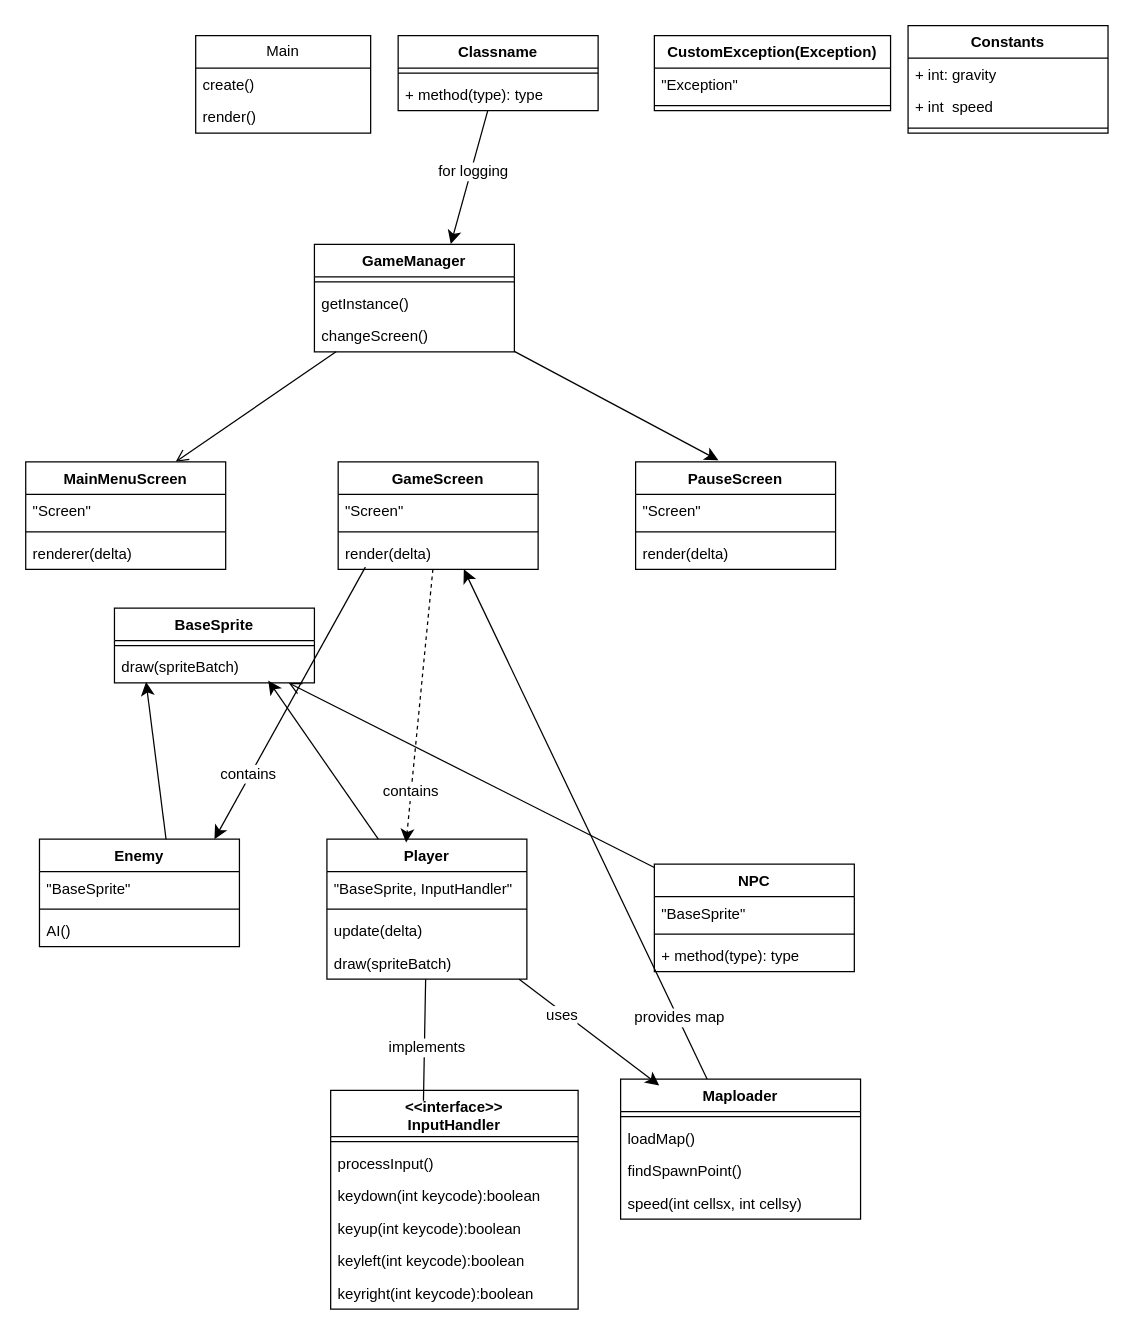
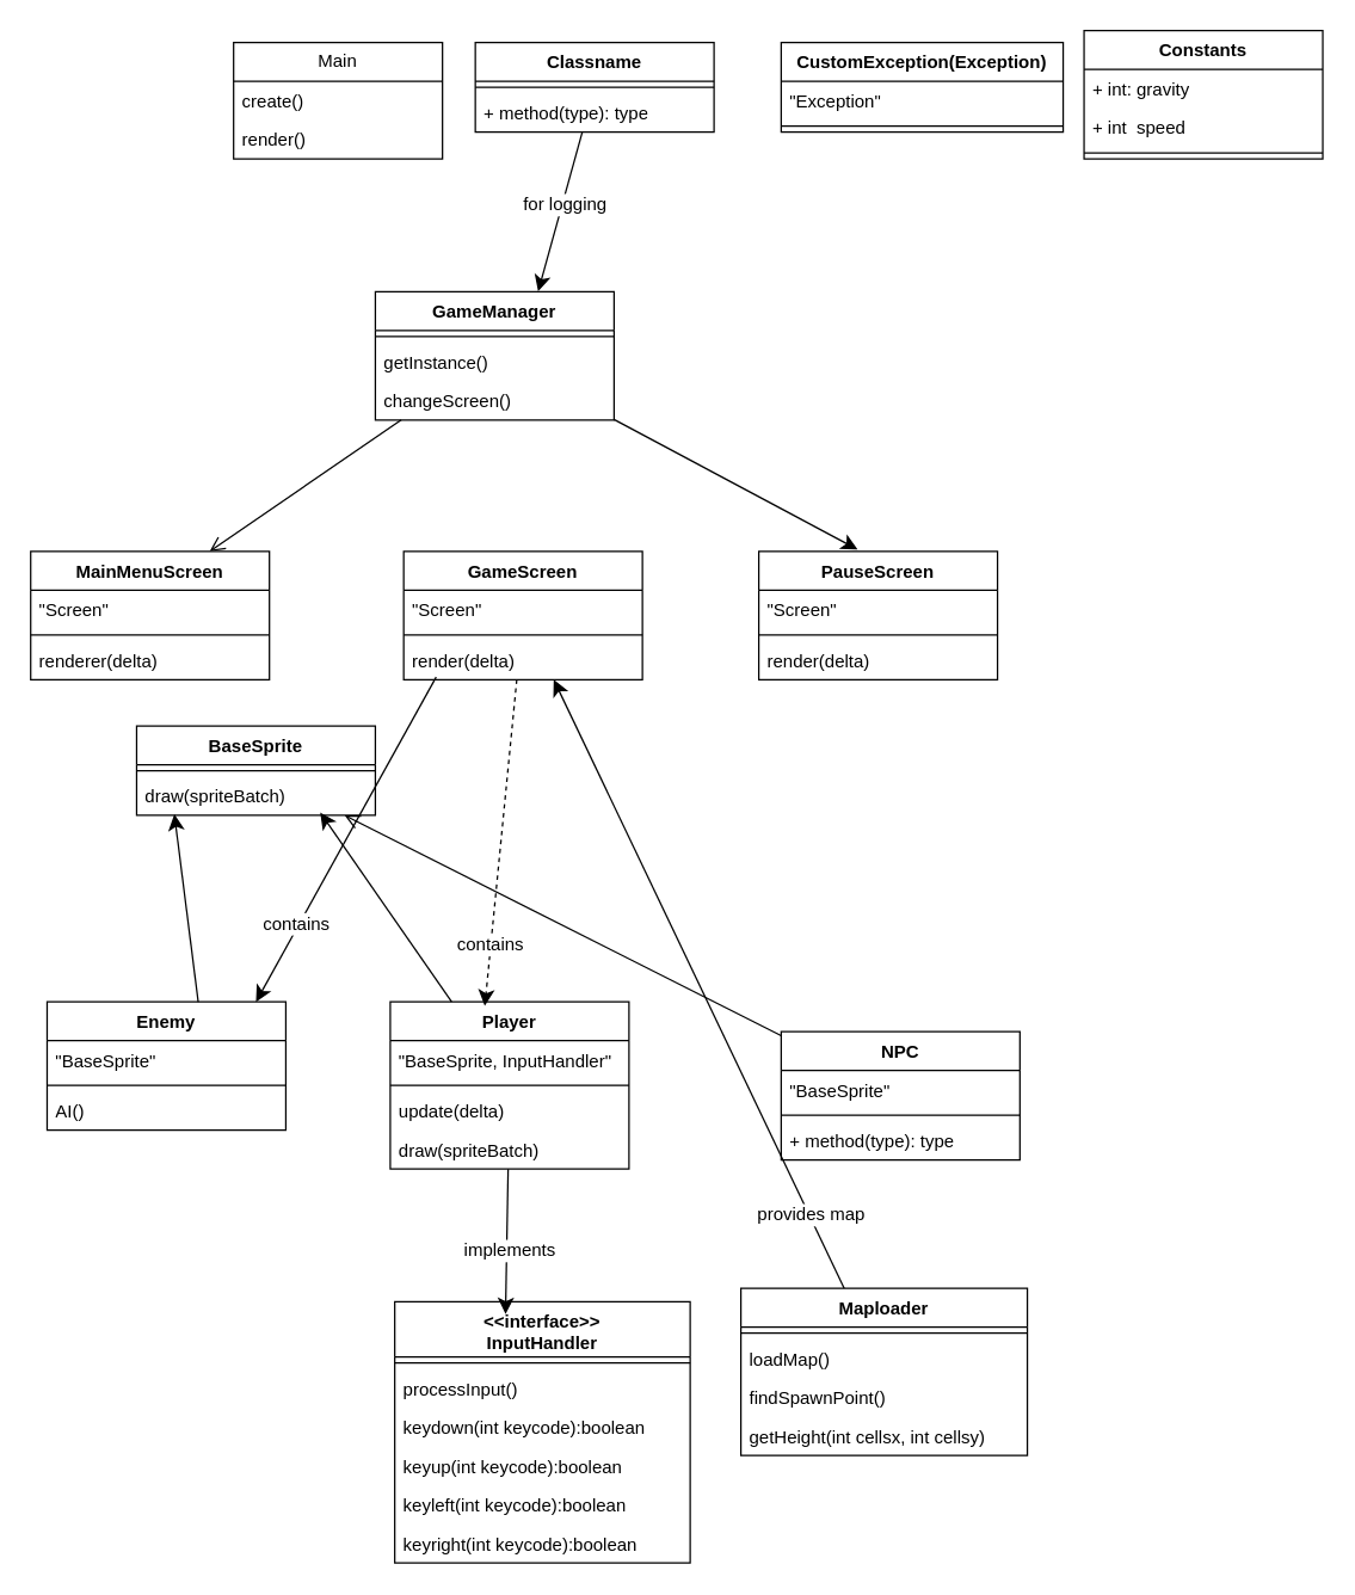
- <mxCell id="65" style="edgeStyle=none;curved=1;rounded=0;orthogonalLoop=1;jettySize=auto;html=1;entryX=0.161;entryY=0.045;entryDx=0;entryDy=0;entryPerimeter=0;fontSize=12;startSize=8;endSize=8;" edge="1" parent="1" source="43" target="60"><mxGeometry relative="1" as="geometry" /></mxCell>
- <mxCell id="66" value="uses" style="edgeLabel;html=1;align=center;verticalAlign=middle;resizable=0;points=[];fontSize=12;" vertex="1" connectable="0" parent="65"><mxGeometry x="-0.381" y="-3" relative="1" as="geometry"><mxPoint as="offset" /></mxGeometry></mxCell>
- <mxCell id="56" style="edgeStyle=none;curved=1;rounded=0;orthogonalLoop=1;jettySize=auto;html=1;entryX=0.375;entryY=0.047;entryDx=0;entryDy=0;entryPerimeter=0;fontSize=12;startSize=8;endSize=8;endArrow=none;" edge="1" parent="1" source="43" target="49"><mxGeometry relative="1" as="geometry" /></mxCell>
+ <mxCell id="56" style="edgeStyle=none;curved=1;rounded=0;orthogonalLoop=1;jettySize=auto;html=1;entryX=0.375;entryY=0.047;entryDx=0;entryDy=0;entryPerimeter=0;fontSize=12;startSize=8;endSize=8;" edge="1" parent="1" source="43" target="49"><mxGeometry relative="1" as="geometry" /></mxCell>
- <mxCell id="64" value="speed(int cellsx, int cellsy)" style="text;strokeColor=none;fillColor=none;align=left;verticalAlign=top;spacingLeft=4;spacingRight=4;overflow=hidden;rotatable=0;points=[[0,0.5],[1,0.5]];portConstraint=eastwest;whiteSpace=wrap;html=1;" vertex="1" parent="60"><mxGeometry y="86" width="192" height="26" as="geometry" /></mxCell>
+ <mxCell id="64" value="getHeight(int cellsx, int cellsy)" style="text;strokeColor=none;fillColor=none;align=left;verticalAlign=top;spacingLeft=4;spacingRight=4;overflow=hidden;rotatable=0;points=[[0,0.5],[1,0.5]];portConstraint=eastwest;whiteSpace=wrap;html=1;" vertex="1" parent="60"><mxGeometry y="86" width="192" height="26" as="geometry" /></mxCell>
